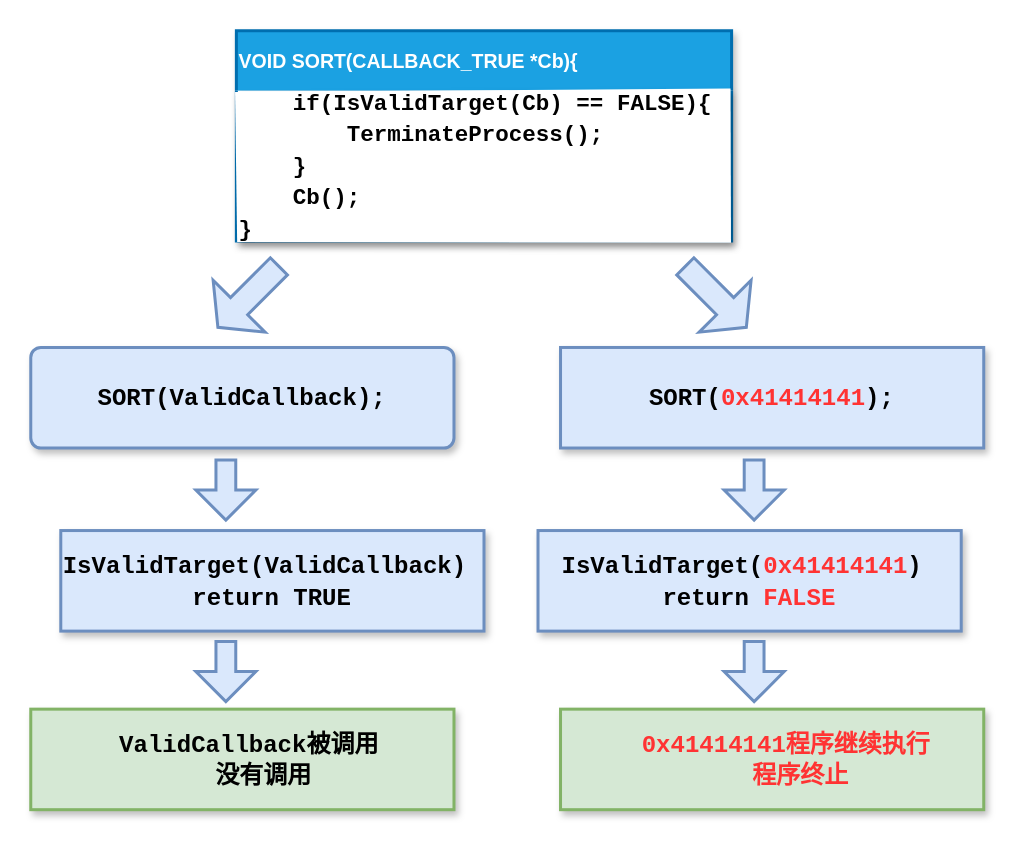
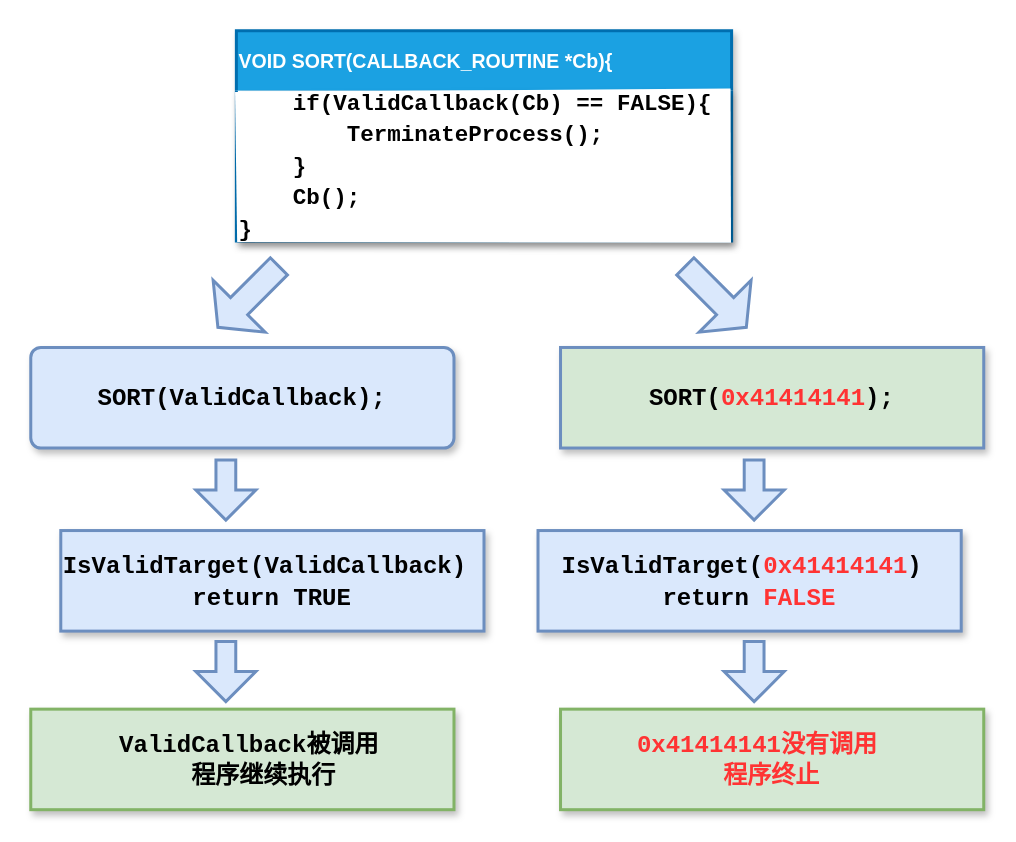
- <mxCell id="2" value="VOID SORT(CALLBACK_TRUE *Cb){" style="swimlane;fontStyle=1;childLayout=stackLayout;horizontal=1;startSize=40;fillColor=#1ba1e2;horizontalStack=0;resizeParent=1;resizeParentMax=0;resizeLast=0;collapsible=0;marginBottom=0;swimlaneFillColor=#ffffff;strokeWidth=2;glass=0;swimlaneLine=0;shadow=1;strokeColor=#006EAF;align=left;fontSize=13;fillStyle=auto;fontColor=#ffffff;" vertex="1" parent="1"><mxGeometry x="157" y="20" width="330" height="140" as="geometry" /></mxCell>
+ <mxCell id="2" value="VOID SORT(CALLBACK_ROUTINE *Cb){" style="swimlane;fontStyle=1;childLayout=stackLayout;horizontal=1;startSize=40;fillColor=#1ba1e2;horizontalStack=0;resizeParent=1;resizeParentMax=0;resizeLast=0;collapsible=0;marginBottom=0;swimlaneFillColor=#ffffff;strokeWidth=2;glass=0;swimlaneLine=0;shadow=1;strokeColor=#006EAF;align=left;fontSize=13;fillStyle=auto;fontColor=#ffffff;" vertex="1" parent="1"><mxGeometry x="157" y="20" width="330" height="140" as="geometry" /></mxCell>
- <mxCell id="3" value="&lt;div style=&quot;line-height: 19px; font-size: 15px;&quot;&gt;&lt;div style=&quot;&quot;&gt;&lt;font style=&quot;font-size: 15px;&quot; face=&quot;Courier New&quot;&gt;&lt;span style=&quot;background-color: initial;&quot;&gt;&amp;nbsp; &amp;nbsp;&lt;b style=&quot;&quot;&gt; if(IsValidTarget(Cb) == FALSE){&lt;/b&gt;&lt;/span&gt;&lt;b style=&quot;&quot;&gt;&lt;br&gt;&lt;/b&gt;&lt;/font&gt;&lt;/div&gt;&lt;div style=&quot;&quot;&gt;&lt;b&gt;&lt;font style=&quot;font-size: 15px;&quot; face=&quot;Courier New&quot;&gt;&amp;nbsp; &amp;nbsp; &amp;nbsp; &amp;nbsp; TerminateProcess();&lt;/font&gt;&lt;/b&gt;&lt;/div&gt;&lt;div style=&quot;&quot;&gt;&lt;b&gt;&lt;font style=&quot;font-size: 15px;&quot; face=&quot;Courier New&quot;&gt;&amp;nbsp; &amp;nbsp; }&lt;/font&gt;&lt;/b&gt;&lt;/div&gt;&lt;div style=&quot;&quot;&gt;&lt;b&gt;&lt;font style=&quot;font-size: 15px;&quot; face=&quot;Courier New&quot;&gt;&amp;nbsp; &amp;nbsp; Cb();&lt;/font&gt;&lt;/b&gt;&lt;/div&gt;&lt;div style=&quot;&quot;&gt;&lt;b style=&quot;&quot;&gt;&lt;font face=&quot;Courier New&quot; style=&quot;font-size: 15px;&quot;&gt;}&lt;/font&gt;&lt;/b&gt;&lt;/div&gt;&lt;/div&gt;" style="whiteSpace=wrap;html=1;shadow=1;glass=0;strokeWidth=2;strokeColor=none;align=left;sketch=1;rounded=0;" vertex="1" parent="2"><mxGeometry y="40" width="330" height="100" as="geometry" /></mxCell>
+ <mxCell id="3" value="&lt;div style=&quot;line-height: 19px; font-size: 15px;&quot;&gt;&lt;div style=&quot;&quot;&gt;&lt;font style=&quot;font-size: 15px;&quot; face=&quot;Courier New&quot;&gt;&lt;span style=&quot;background-color: initial;&quot;&gt;&amp;nbsp; &amp;nbsp;&lt;b style=&quot;&quot;&gt; if(ValidCallback(Cb) == FALSE){&lt;/b&gt;&lt;/span&gt;&lt;b style=&quot;&quot;&gt;&lt;br&gt;&lt;/b&gt;&lt;/font&gt;&lt;/div&gt;&lt;div style=&quot;&quot;&gt;&lt;b&gt;&lt;font style=&quot;font-size: 15px;&quot; face=&quot;Courier New&quot;&gt;&amp;nbsp; &amp;nbsp; &amp;nbsp; &amp;nbsp; TerminateProcess();&lt;/font&gt;&lt;/b&gt;&lt;/div&gt;&lt;div style=&quot;&quot;&gt;&lt;b&gt;&lt;font style=&quot;font-size: 15px;&quot; face=&quot;Courier New&quot;&gt;&amp;nbsp; &amp;nbsp; }&lt;/font&gt;&lt;/b&gt;&lt;/div&gt;&lt;div style=&quot;&quot;&gt;&lt;b&gt;&lt;font style=&quot;font-size: 15px;&quot; face=&quot;Courier New&quot;&gt;&amp;nbsp; &amp;nbsp; Cb();&lt;/font&gt;&lt;/b&gt;&lt;/div&gt;&lt;div style=&quot;&quot;&gt;&lt;b style=&quot;&quot;&gt;&lt;font face=&quot;Courier New&quot; style=&quot;font-size: 15px;&quot;&gt;}&lt;/font&gt;&lt;/b&gt;&lt;/div&gt;&lt;/div&gt;" style="whiteSpace=wrap;html=1;shadow=1;glass=0;strokeWidth=2;strokeColor=none;align=left;sketch=1;rounded=0;" vertex="1" parent="2"><mxGeometry y="40" width="330" height="100" as="geometry" /></mxCell>
- <mxCell id="10" value="&lt;div style=&quot;line-height: 19px;&quot;&gt;&lt;font face=&quot;Courier New&quot; style=&quot;font-size: 16px;&quot;&gt;SORT(&lt;font style=&quot;&quot; color=&quot;#ff3333&quot;&gt;0x41414141&lt;/font&gt;);&lt;/font&gt;&lt;/div&gt;" style="rounded=0;arcSize=10;whiteSpace=wrap;html=1;align=center;shadow=1;glass=0;labelBackgroundColor=none;sketch=0;fillStyle=solid;strokeWidth=2;fontSize=15;fillColor=#dae8fc;strokeColor=#6c8ebf;fontStyle=1" vertex="1" parent="1"><mxGeometry x="373" y="231" width="282" height="67" as="geometry" /></mxCell>
+ <mxCell id="10" value="&lt;div style=&quot;line-height: 19px;&quot;&gt;&lt;font face=&quot;Courier New&quot; style=&quot;font-size: 16px;&quot;&gt;SORT(&lt;font style=&quot;&quot; color=&quot;#ff3333&quot;&gt;0x41414141&lt;/font&gt;);&lt;/font&gt;&lt;/div&gt;" style="rounded=0;arcSize=10;whiteSpace=wrap;html=1;align=center;shadow=1;glass=0;labelBackgroundColor=none;sketch=0;fillStyle=solid;strokeWidth=2;fontSize=15;fillColor=#d5e8d4;strokeColor=#6c8ebf;fontStyle=1;" vertex="1" parent="1"><mxGeometry x="373" y="231" width="282" height="67" as="geometry" /></mxCell>
- <mxCell id="6" value="&lt;div style=&quot;line-height: 19px;&quot;&gt;&lt;font face=&quot;Courier New&quot; style=&quot;font-size: 16px;&quot;&gt;&amp;nbsp; &amp;nbsp; &amp;nbsp; ValidCallback被调用&amp;nbsp; &amp;nbsp; &amp;nbsp; &amp;nbsp; &amp;nbsp;没有调用&lt;/font&gt;&lt;/div&gt;" style="rounded=0;arcSize=10;whiteSpace=wrap;html=1;align=center;shadow=1;glass=0;labelBackgroundColor=none;sketch=0;fillStyle=solid;strokeWidth=2;fontSize=15;fillColor=#d5e8d4;strokeColor=#82b366;fontStyle=1" vertex="1" parent="1"><mxGeometry x="20" y="472" width="282" height="67" as="geometry" /></mxCell>
+ <mxCell id="6" value="&lt;div style=&quot;line-height: 19px;&quot;&gt;&lt;font face=&quot;Courier New&quot; style=&quot;font-size: 16px;&quot;&gt;&amp;nbsp; &amp;nbsp; &amp;nbsp; ValidCallback被调用&amp;nbsp; &amp;nbsp; &amp;nbsp; &amp;nbsp; &amp;nbsp;程序继续执行&lt;/font&gt;&lt;/div&gt;" style="rounded=0;arcSize=10;whiteSpace=wrap;html=1;align=center;shadow=1;glass=0;labelBackgroundColor=none;sketch=0;fillStyle=solid;strokeWidth=2;fontSize=15;fillColor=#d5e8d4;strokeColor=#82b366;fontStyle=1" vertex="1" parent="1"><mxGeometry x="20" y="472" width="282" height="67" as="geometry" /></mxCell>
- <mxCell id="12" value="&lt;div style=&quot;line-height: 19px;&quot;&gt;&lt;span style=&quot;color: rgb(255, 51, 51); font-size: 16px;&quot;&gt;&lt;font face=&quot;Courier New&quot;&gt;&amp;nbsp; &amp;nbsp; &amp;nbsp;0x41414141程序继续执行&amp;nbsp; &amp;nbsp; &amp;nbsp; &amp;nbsp; 程序终止&lt;/font&gt;&lt;/span&gt;&lt;/div&gt;" style="rounded=0;arcSize=10;whiteSpace=wrap;html=1;align=center;shadow=1;glass=0;labelBackgroundColor=none;sketch=0;fillStyle=solid;strokeWidth=2;fontSize=15;fillColor=#d5e8d4;strokeColor=#82b366;fontStyle=1" vertex="1" parent="1"><mxGeometry x="373" y="472" width="282" height="67" as="geometry" /></mxCell>
+ <mxCell id="12" value="&lt;div style=&quot;line-height: 19px;&quot;&gt;&lt;span style=&quot;color: rgb(255, 51, 51); font-size: 16px;&quot;&gt;&lt;font face=&quot;Courier New&quot;&gt;&amp;nbsp; &amp;nbsp; &amp;nbsp;0x41414141没有调用&amp;nbsp; &amp;nbsp; &amp;nbsp; &amp;nbsp; 程序终止&lt;/font&gt;&lt;/span&gt;&lt;/div&gt;" style="rounded=0;arcSize=10;whiteSpace=wrap;html=1;align=center;shadow=1;glass=0;labelBackgroundColor=none;sketch=0;fillStyle=solid;strokeWidth=2;fontSize=15;fillColor=#d5e8d4;strokeColor=#82b366;fontStyle=1" vertex="1" parent="1"><mxGeometry x="373" y="472" width="282" height="67" as="geometry" /></mxCell>
